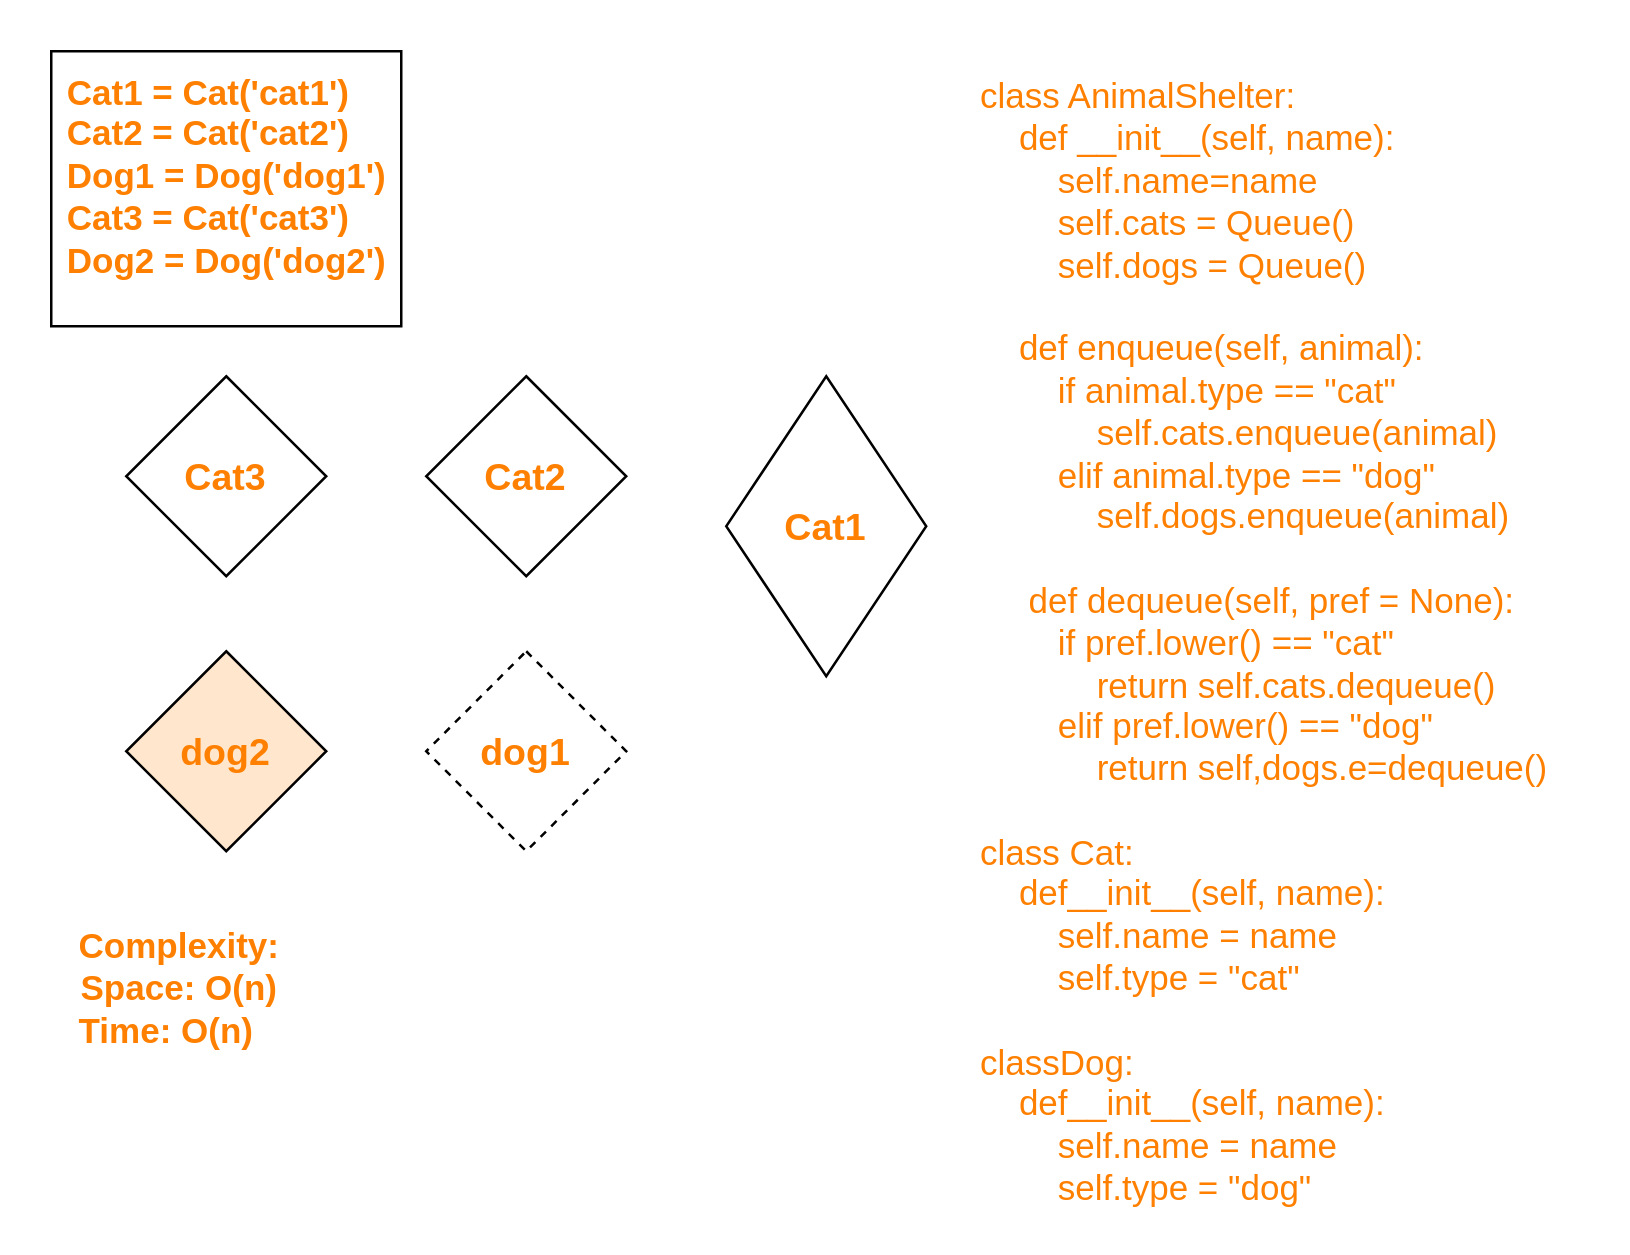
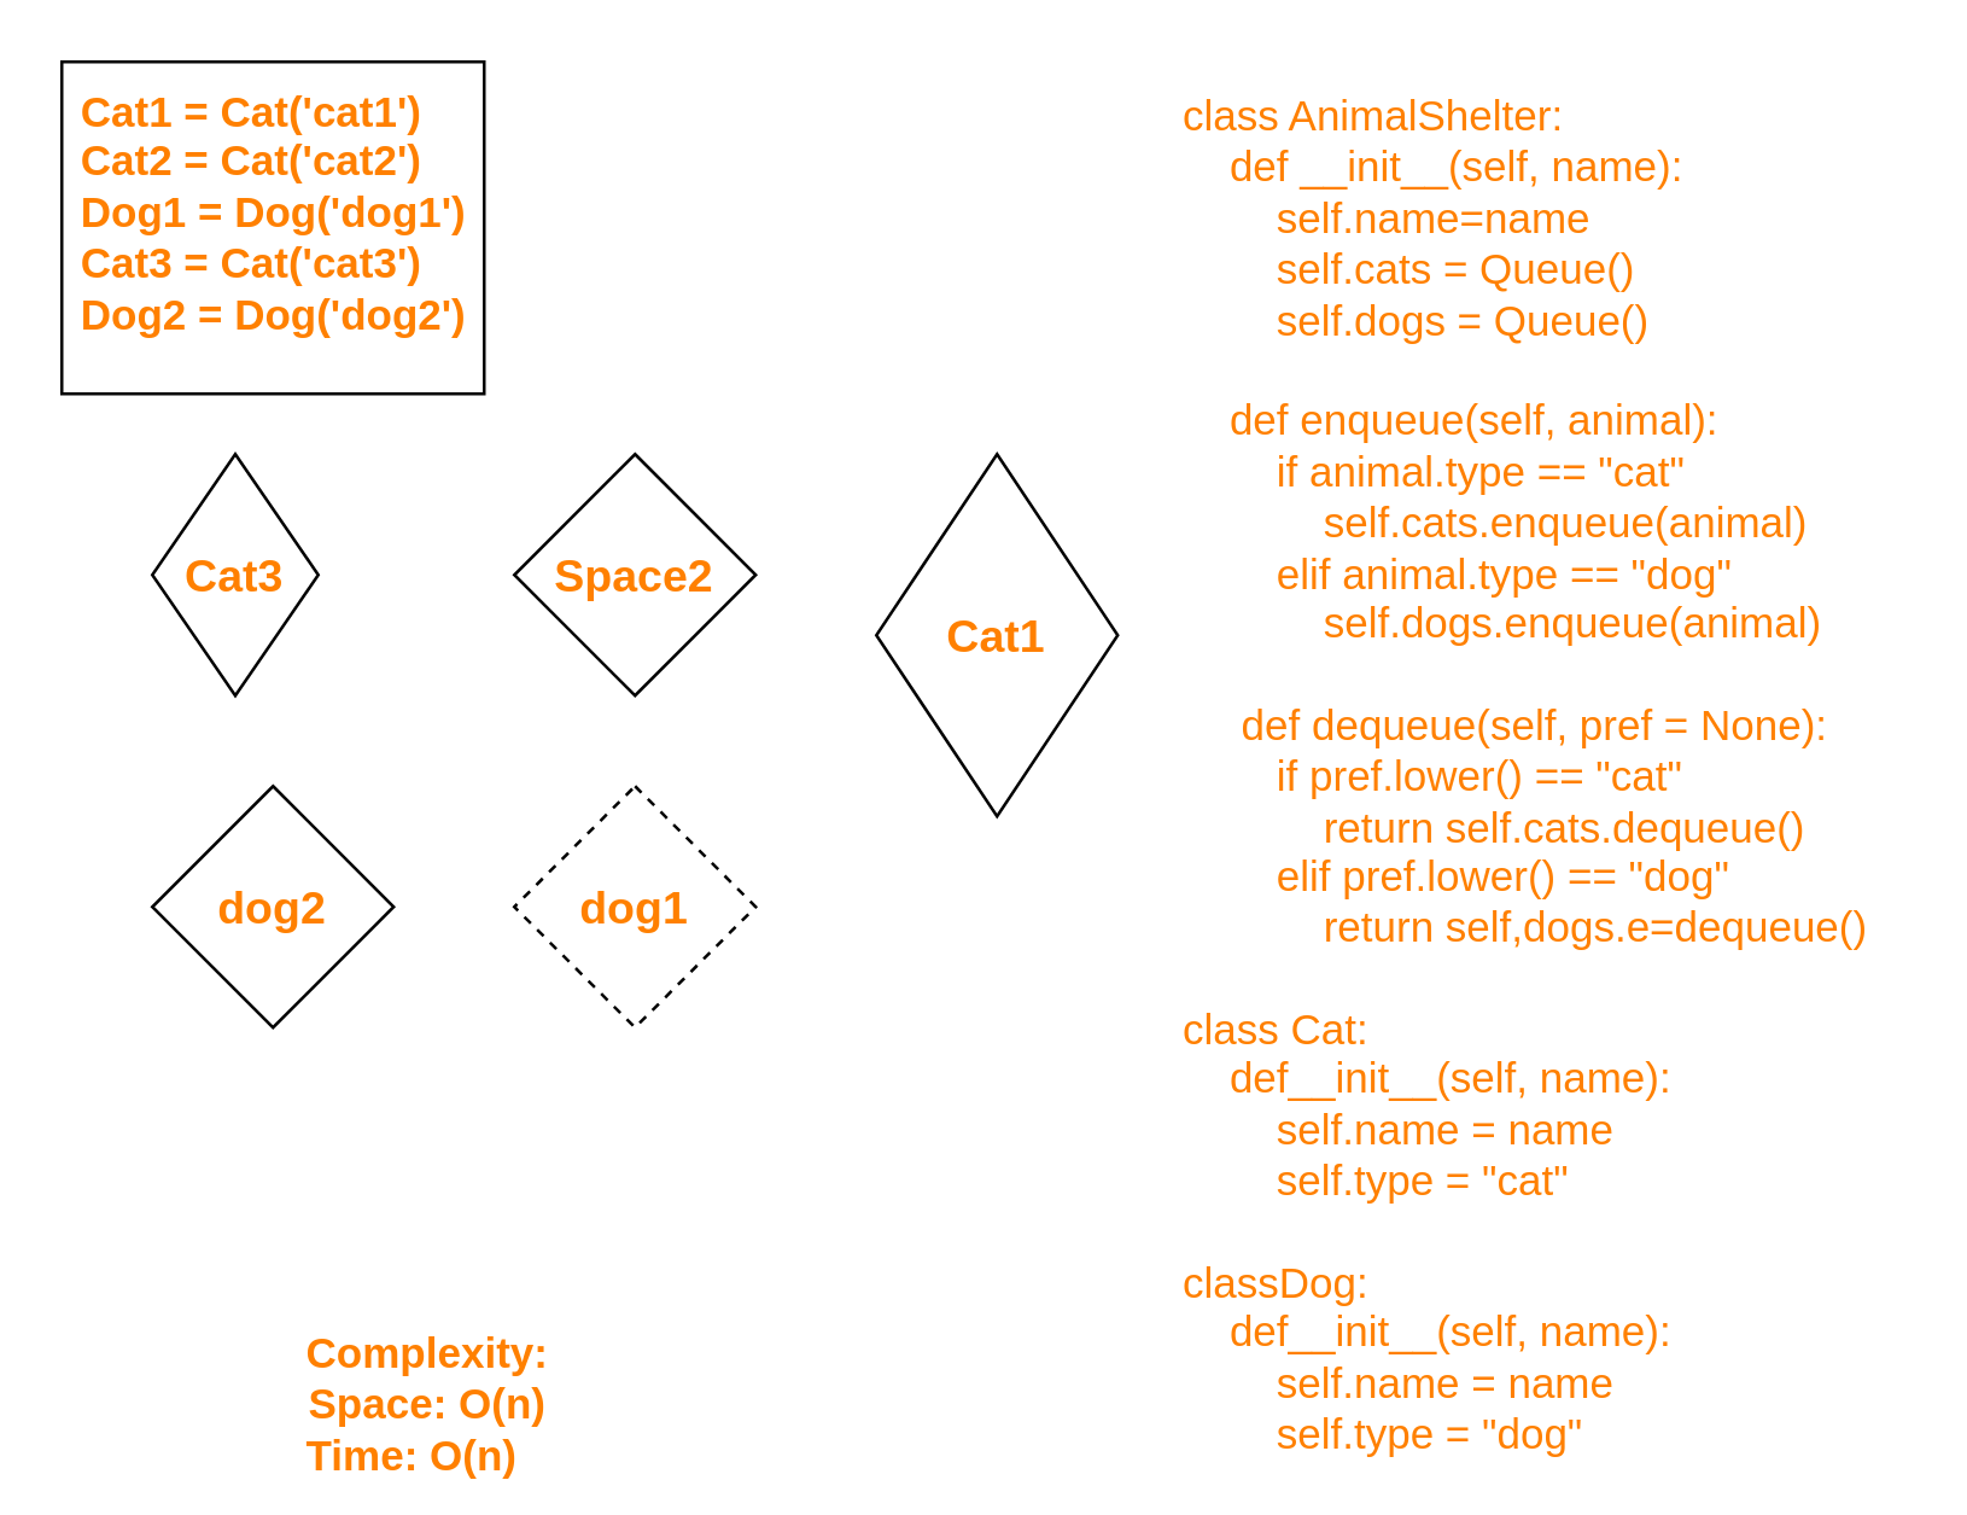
- <mxCell id="4" value="&lt;font color=&quot;#ff8000&quot; size=&quot;1&quot;&gt;&lt;b style=&quot;font-size: 15px&quot;&gt;Cat3&lt;/b&gt;&lt;/font&gt;" style="rhombus;whiteSpace=wrap;html=1;" vertex="1" parent="1"><mxGeometry x="50" y="150" width="80" height="80" as="geometry" /></mxCell>
+ <mxCell id="4" value="&lt;font color=&quot;#ff8000&quot; size=&quot;1&quot;&gt;&lt;b style=&quot;font-size: 15px&quot;&gt;Cat3&lt;/b&gt;&lt;/font&gt;" style="rhombus;whiteSpace=wrap;html=1;" vertex="1" parent="1"><mxGeometry x="50" y="150" width="55" height="80" as="geometry" /></mxCell>
- <mxCell id="5" value="&lt;font color=&quot;#ff8000&quot; size=&quot;1&quot;&gt;&lt;b style=&quot;font-size: 15px&quot;&gt;Cat2&lt;/b&gt;&lt;/font&gt;" style="rhombus;whiteSpace=wrap;html=1;" vertex="1" parent="1"><mxGeometry x="170" y="150" width="80" height="80" as="geometry" /></mxCell>
+ <mxCell id="5" value="&lt;font color=&quot;#ff8000&quot; size=&quot;1&quot;&gt;&lt;b style=&quot;font-size: 15px&quot;&gt;Space2&lt;/b&gt;&lt;/font&gt;" style="rhombus;whiteSpace=wrap;html=1;" vertex="1" parent="1"><mxGeometry x="170" y="150" width="80" height="80" as="geometry" /></mxCell>
- <mxCell id="7" value="&lt;font color=&quot;#ff8000&quot;&gt;&lt;span style=&quot;font-size: 15px&quot;&gt;&lt;b&gt;dog2&lt;/b&gt;&lt;/span&gt;&lt;/font&gt;" style="rhombus;whiteSpace=wrap;html=1;fillColor=#ffe6cc;" vertex="1" parent="1"><mxGeometry x="50" y="260" width="80" height="80" as="geometry" /></mxCell>
+ <mxCell id="7" value="&lt;font color=&quot;#ff8000&quot;&gt;&lt;span style=&quot;font-size: 15px&quot;&gt;&lt;b&gt;dog2&lt;/b&gt;&lt;/span&gt;&lt;/font&gt;" style="rhombus;whiteSpace=wrap;html=1;" vertex="1" parent="1"><mxGeometry x="50" y="260" width="80" height="80" as="geometry" /></mxCell>
- <mxCell id="9" value="&lt;div style=&quot;text-align: left&quot;&gt;&lt;b style=&quot;font-size: 14px ; color: rgb(255 , 128 , 0)&quot;&gt;Complexity:&lt;/b&gt;&lt;/div&gt;&lt;div style=&quot;text-align: left&quot;&gt;&lt;/div&gt;&lt;font style=&quot;font-size: 14px&quot; color=&quot;#ff8000&quot;&gt;&lt;b&gt;Space: O(n)&lt;br&gt;&lt;div style=&quot;text-align: left&quot;&gt;&lt;b&gt;Time: O(n)&lt;/b&gt;&lt;/div&gt;&lt;/b&gt;&lt;/font&gt;" style="text;html=1;resizable=0;autosize=1;align=center;verticalAlign=middle;points=[];fillColor=none;strokeColor=none;rounded=0;" vertex="1" parent="1"><mxGeometry x="21" y="370" width="100" height="50" as="geometry" /></mxCell>
+ <mxCell id="9" value="&lt;div style=&quot;text-align: left&quot;&gt;&lt;b style=&quot;font-size: 14px ; color: rgb(255 , 128 , 0)&quot;&gt;Complexity:&lt;/b&gt;&lt;/div&gt;&lt;div style=&quot;text-align: left&quot;&gt;&lt;/div&gt;&lt;font style=&quot;font-size: 14px&quot; color=&quot;#ff8000&quot;&gt;&lt;b&gt;Space: O(n)&lt;br&gt;&lt;div style=&quot;text-align: left&quot;&gt;&lt;b&gt;Time: O(n)&lt;/b&gt;&lt;/div&gt;&lt;/b&gt;&lt;/font&gt;" style="text;html=1;resizable=0;autosize=1;align=center;verticalAlign=middle;points=[];fillColor=none;strokeColor=none;rounded=0;" vertex="1" parent="1"><mxGeometry x="91" y="440" width="100" height="50" as="geometry" /></mxCell>
